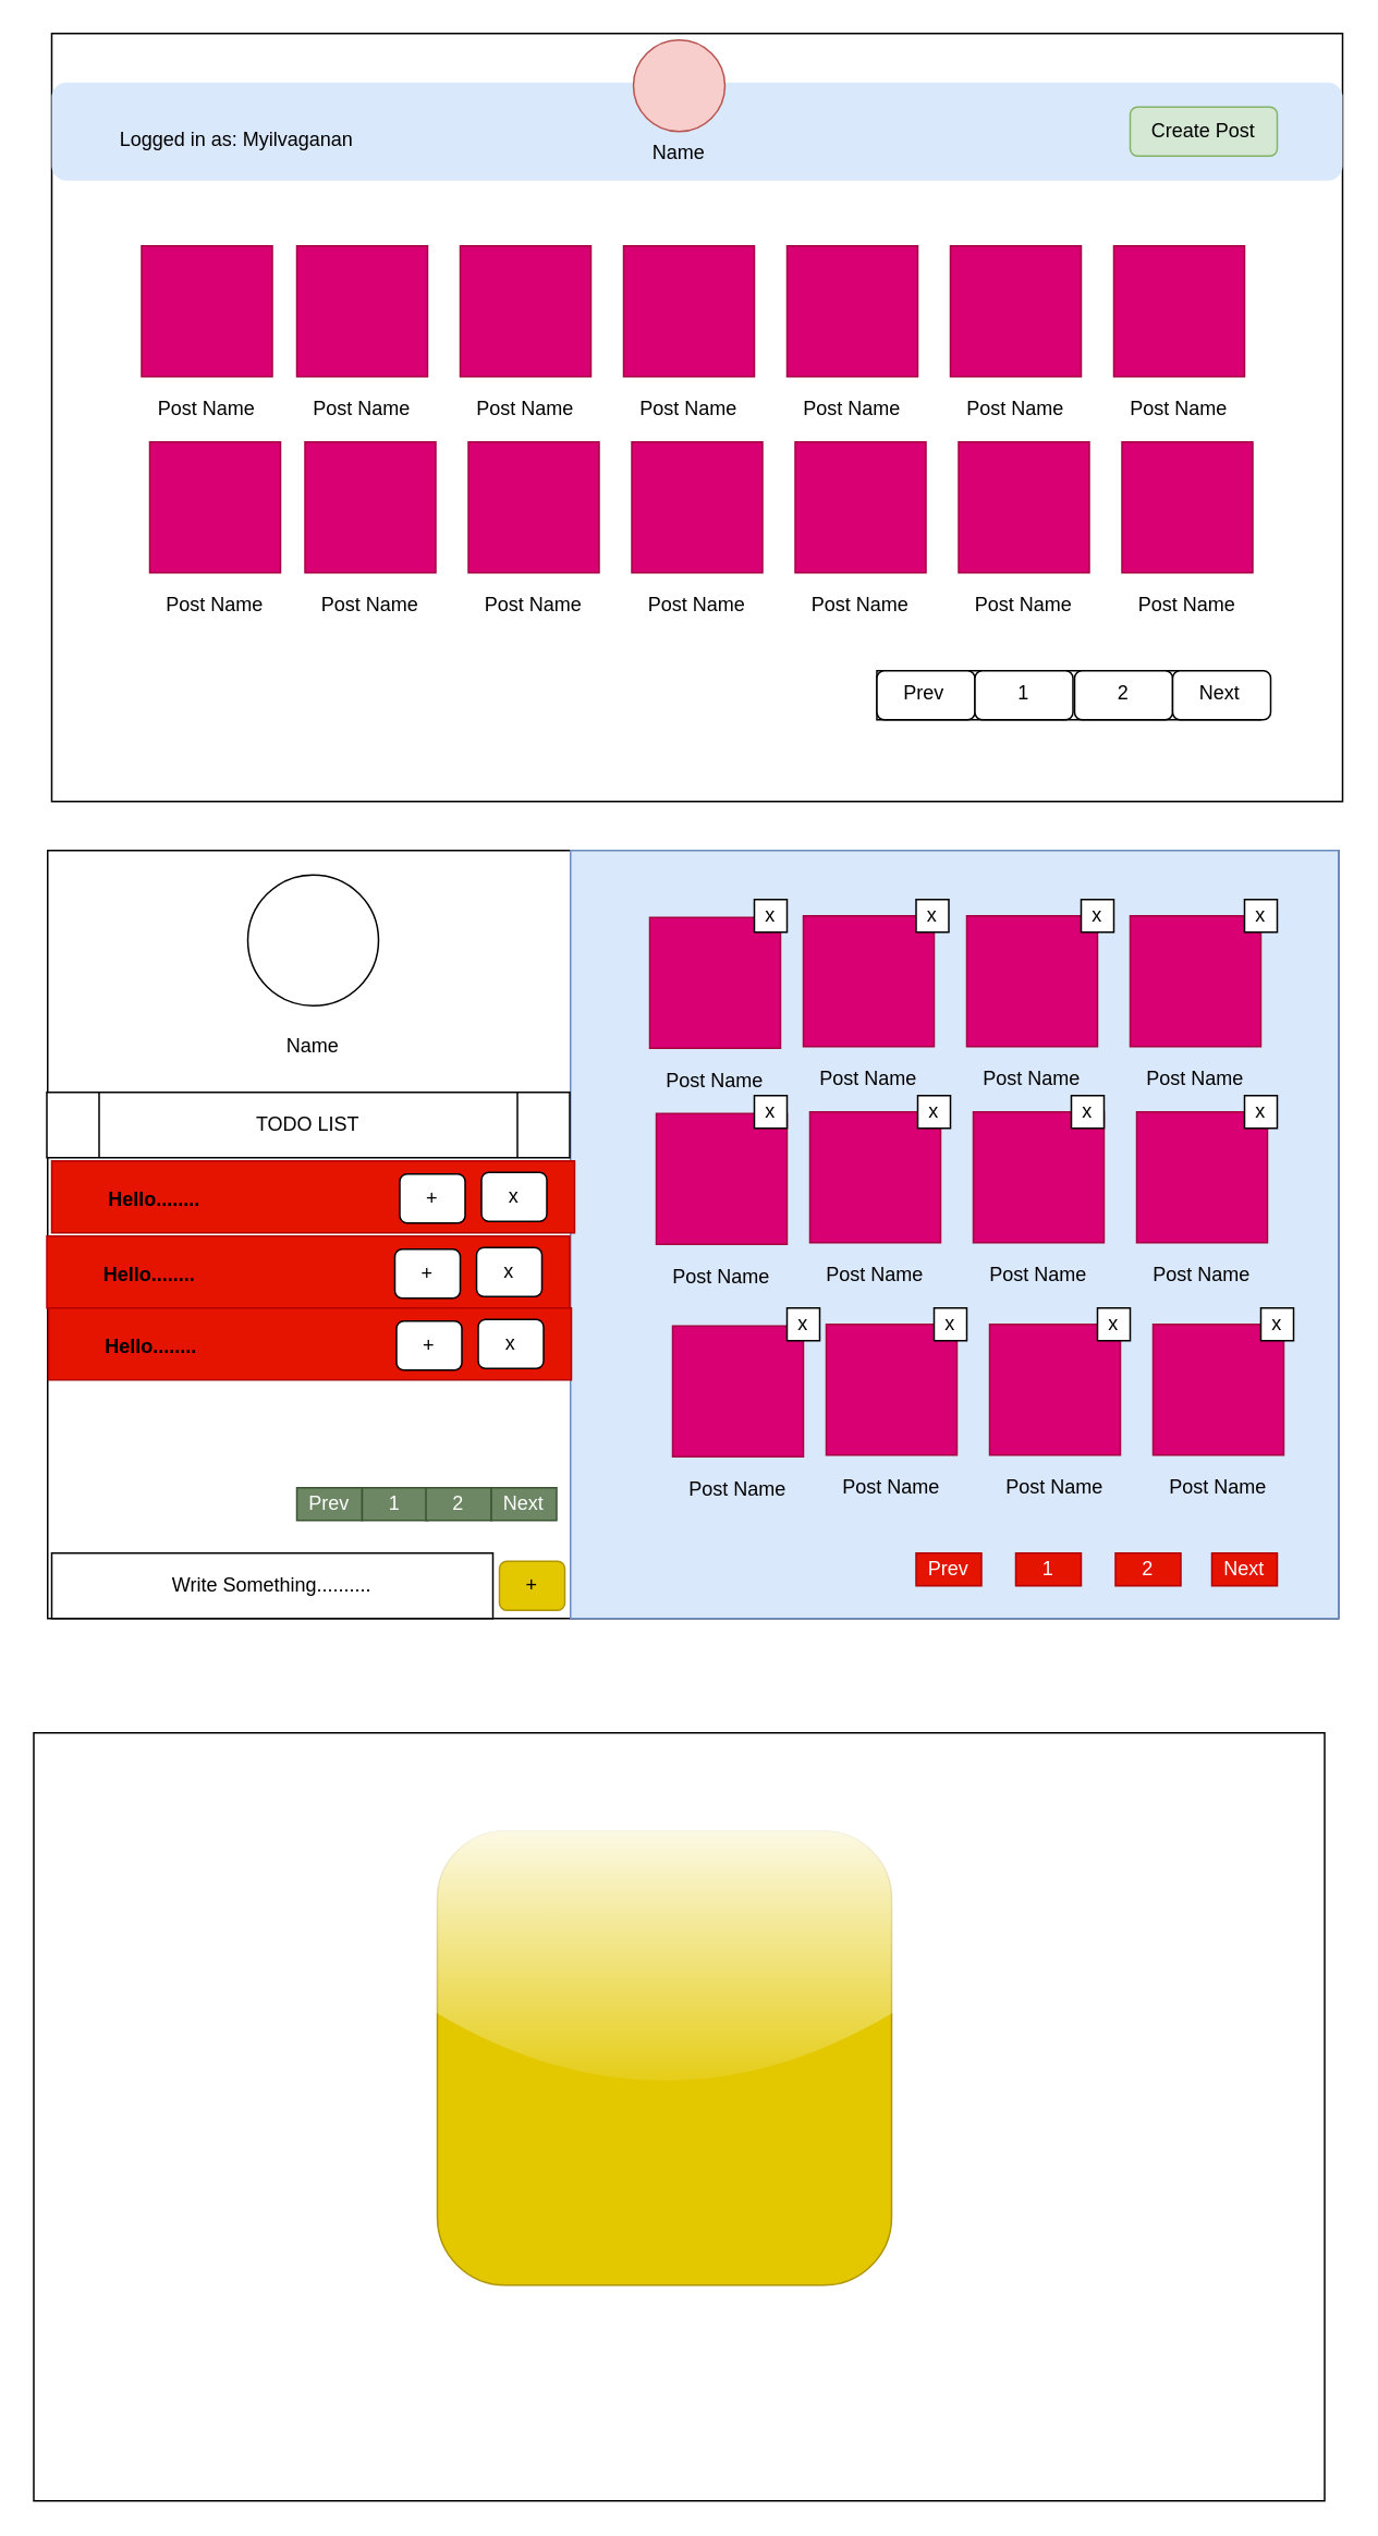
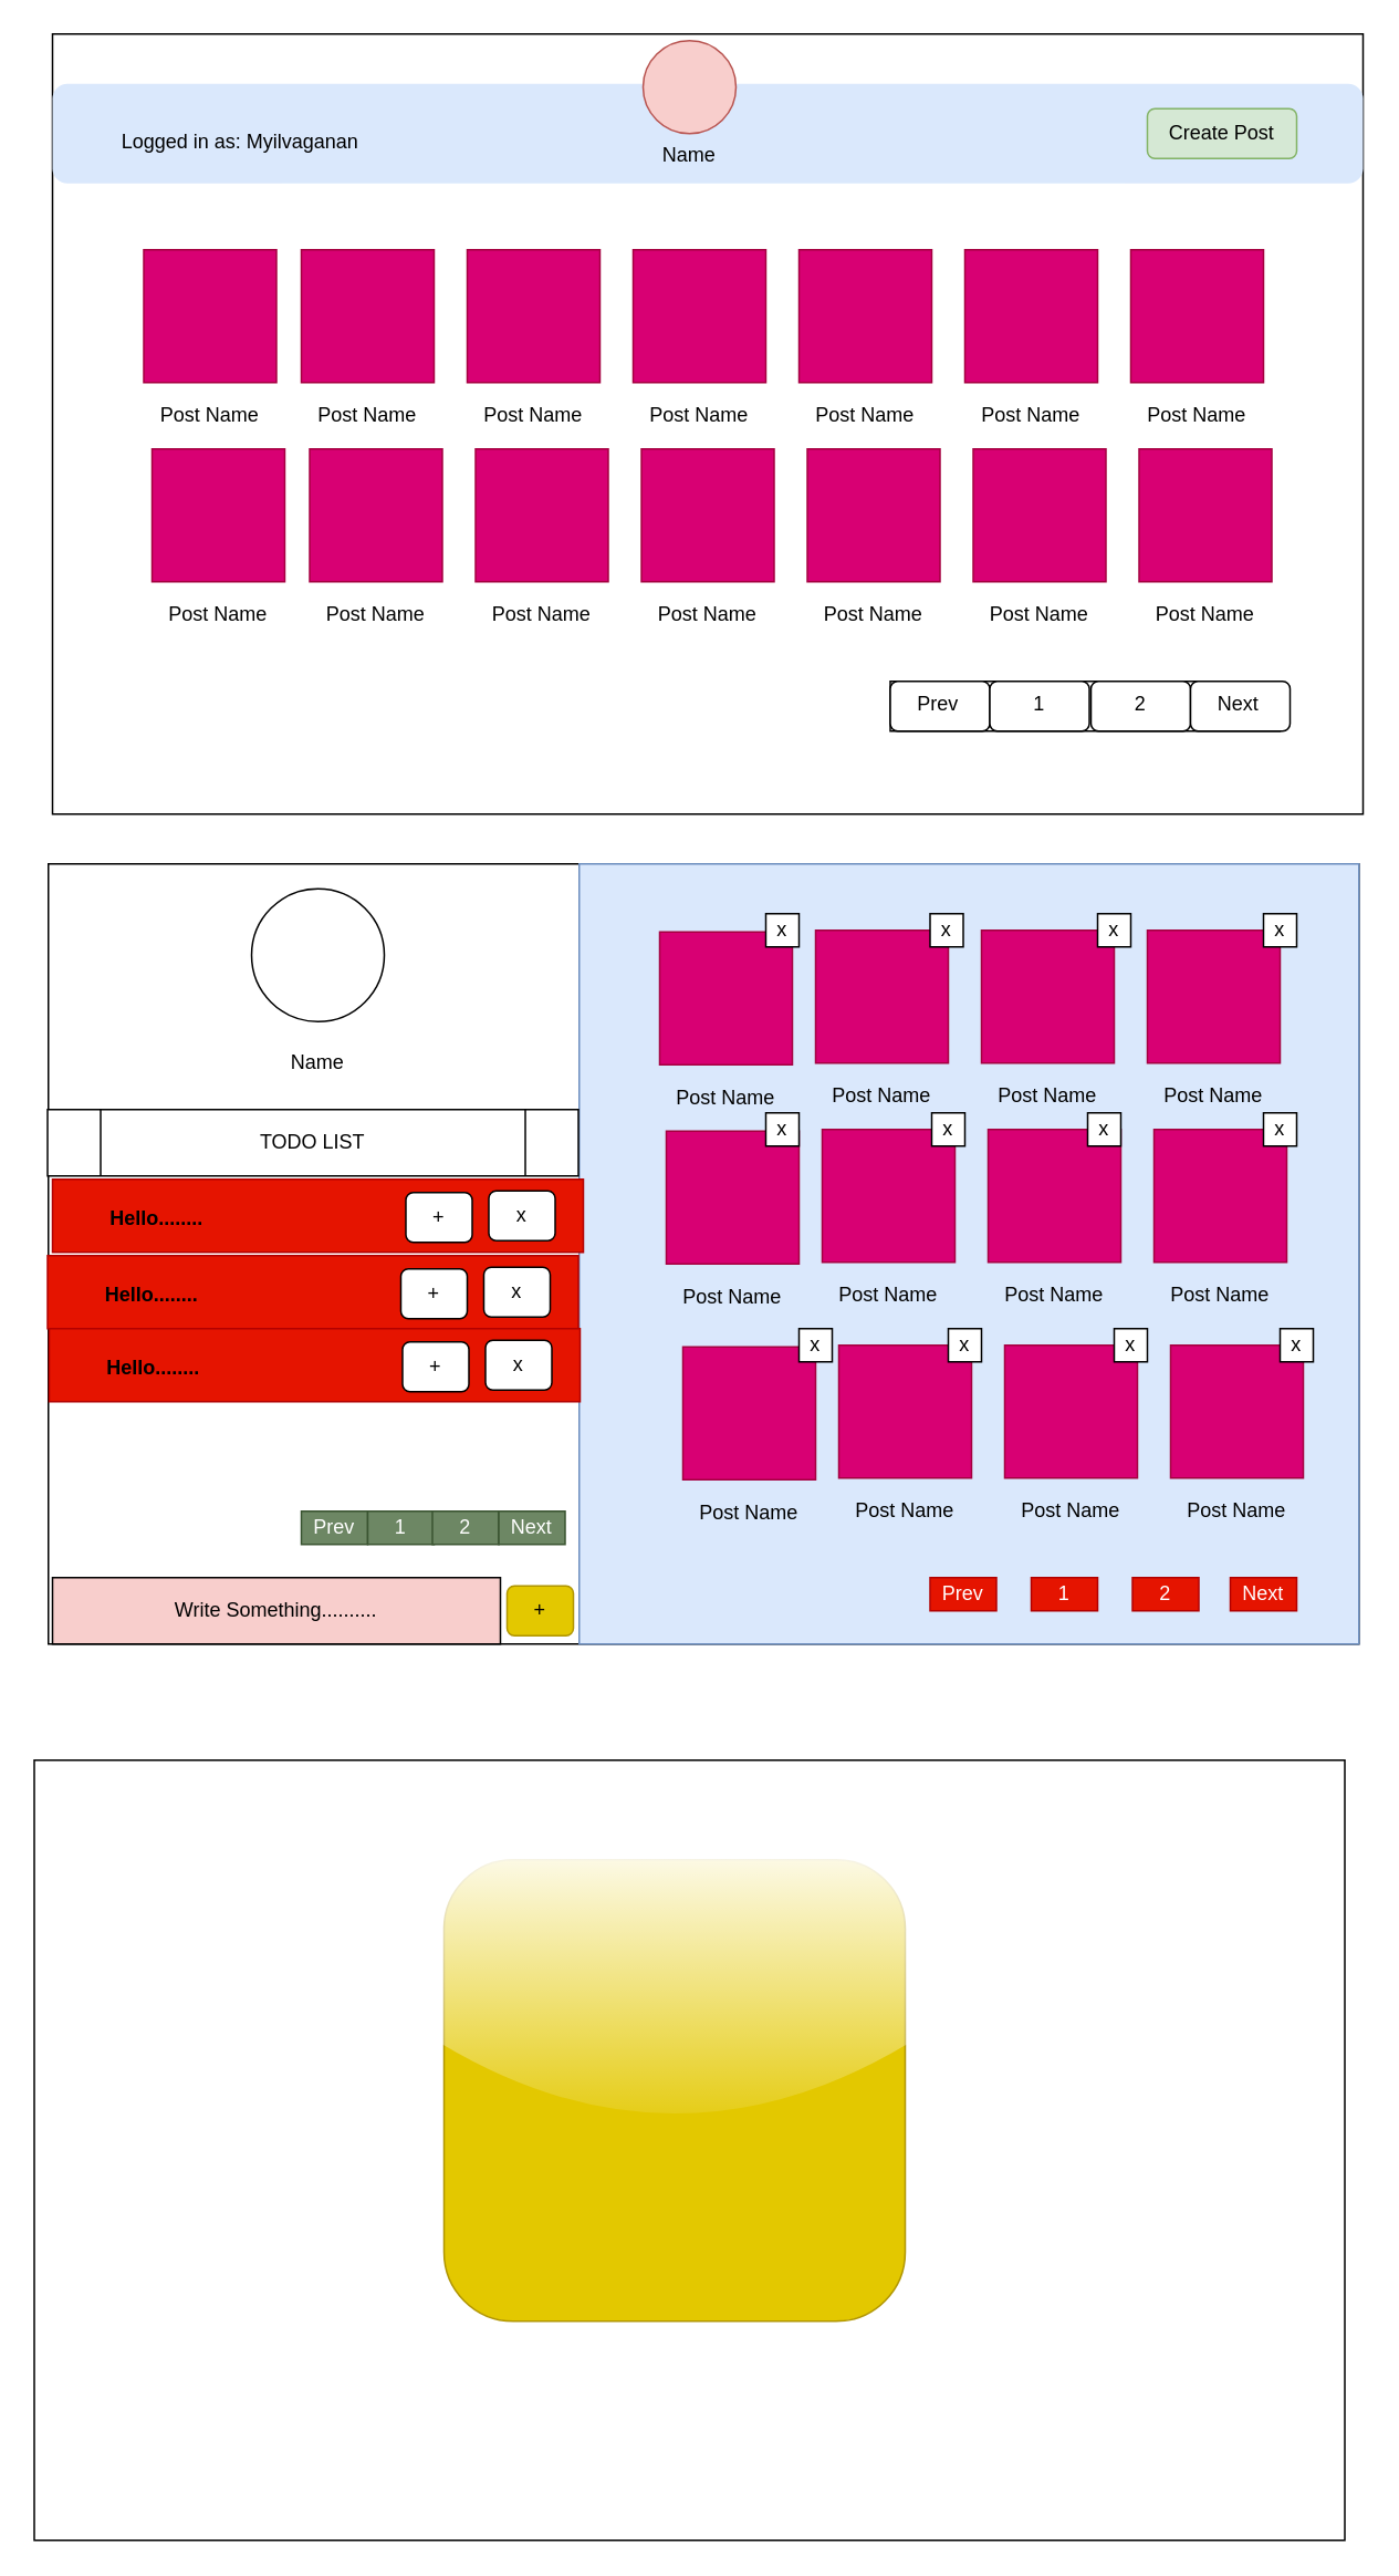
- <mxCell id="128" value="Write Something.........." style="rounded=0;whiteSpace=wrap;html=1;fillColor=#ffffff;" vertex="1" parent="1"><mxGeometry x="31" y="950" width="270" height="40" as="geometry" /></mxCell>
+ <mxCell id="128" value="Write Something.........." style="rounded=0;whiteSpace=wrap;html=1;fillColor=#f8cecc;" vertex="1" parent="1"><mxGeometry x="31" y="950" width="270" height="40" as="geometry" /></mxCell>
